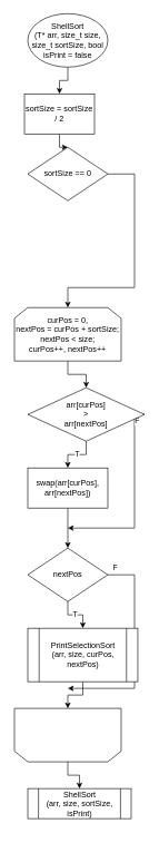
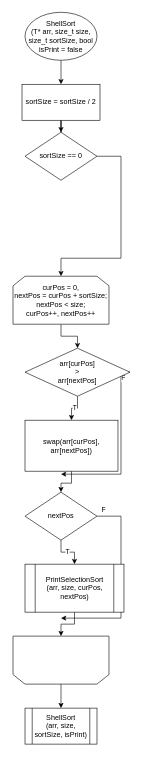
- <mxCell id="5" value="sortSize = sortSize / 2" style="rounded=0;whiteSpace=wrap;html=1;" vertex="1" parent="1"><mxGeometry x="36" y="140" width="105" height="60" as="geometry" /></mxCell>
+ <mxCell id="5" value="sortSize = sortSize / 2" style="rounded=0;whiteSpace=wrap;html=1;" vertex="1" parent="1"><mxGeometry x="36" y="140" width="130" height="60" as="geometry" /></mxCell>
- <mxCell id="14" value="swap(arr[curPos], arr[nextPos])" style="rounded=0;whiteSpace=wrap;html=1;" vertex="1" parent="1"><mxGeometry x="40.98" y="700" width="120" height="60" as="geometry" /></mxCell>
+ <mxCell id="14" value="swap(arr[curPos], arr[nextPos])" style="rounded=0;whiteSpace=wrap;html=1;" vertex="1" parent="1"><mxGeometry x="40.98" y="700" width="155" height="85" as="geometry" /></mxCell>
- <mxCell id="22" value="ShellSort&lt;br&gt;(arr, size, sortSize, isPrint)" style="shape=process;whiteSpace=wrap;html=1;backgroundOutline=1;" vertex="1" parent="1"><mxGeometry x="41" y="1180" width="155" height="45" as="geometry" /></mxCell>
+ <mxCell id="22" value="ShellSort&lt;br&gt;(arr, size, sortSize, isPrint)" style="shape=process;whiteSpace=wrap;html=1;backgroundOutline=1;" vertex="1" parent="1"><mxGeometry x="41" y="1180" width="120" height="60" as="geometry" /></mxCell>
